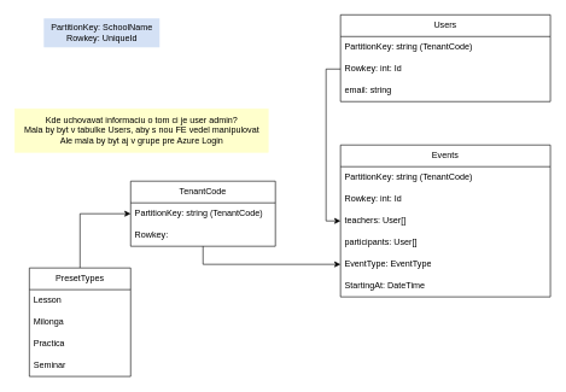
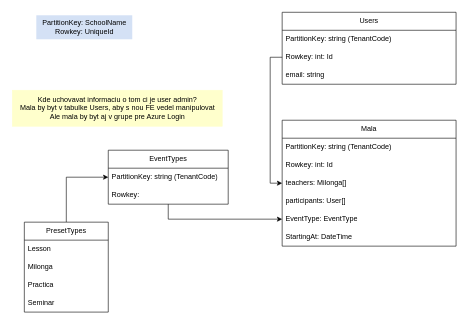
- <mxCell id="7" value="Events" style="swimlane;fontStyle=0;childLayout=stackLayout;horizontal=1;startSize=30;horizontalStack=0;resizeParent=1;resizeParentMax=0;resizeLast=0;collapsible=1;marginBottom=0;whiteSpace=wrap;html=1;" parent="1" vertex="1"><mxGeometry x="470" y="200" width="290" height="210" as="geometry" /></mxCell>
+ <mxCell id="7" value="Mala" style="swimlane;fontStyle=0;childLayout=stackLayout;horizontal=1;startSize=30;horizontalStack=0;resizeParent=1;resizeParentMax=0;resizeLast=0;collapsible=1;marginBottom=0;whiteSpace=wrap;html=1;" parent="1" vertex="1"><mxGeometry x="470" y="200" width="290" height="210" as="geometry" /></mxCell>
- <mxCell id="22" value="TenantCode" style="swimlane;fontStyle=0;childLayout=stackLayout;horizontal=1;startSize=30;horizontalStack=0;resizeParent=1;resizeParentMax=0;resizeLast=0;collapsible=1;marginBottom=0;whiteSpace=wrap;html=1;" vertex="1" parent="1"><mxGeometry x="180" y="250" width="200" height="90" as="geometry" /></mxCell>
+ <mxCell id="22" value="EventTypes" style="swimlane;fontStyle=0;childLayout=stackLayout;horizontal=1;startSize=30;horizontalStack=0;resizeParent=1;resizeParentMax=0;resizeLast=0;collapsible=1;marginBottom=0;whiteSpace=wrap;html=1;" vertex="1" parent="1"><mxGeometry x="180" y="250" width="200" height="90" as="geometry" /></mxCell>
- <mxCell id="10" value="teachers: User[]" style="text;strokeColor=none;fillColor=none;align=left;verticalAlign=middle;spacingLeft=4;spacingRight=4;overflow=hidden;points=[[0,0.5],[1,0.5]];portConstraint=eastwest;rotatable=0;whiteSpace=wrap;html=1;" parent="7" vertex="1"><mxGeometry y="90" width="290" height="30" as="geometry" /></mxCell>
+ <mxCell id="10" value="teachers: Milonga[]" style="text;strokeColor=none;fillColor=none;align=left;verticalAlign=middle;spacingLeft=4;spacingRight=4;overflow=hidden;points=[[0,0.5],[1,0.5]];portConstraint=eastwest;rotatable=0;whiteSpace=wrap;html=1;" parent="7" vertex="1"><mxGeometry y="90" width="290" height="30" as="geometry" /></mxCell>
